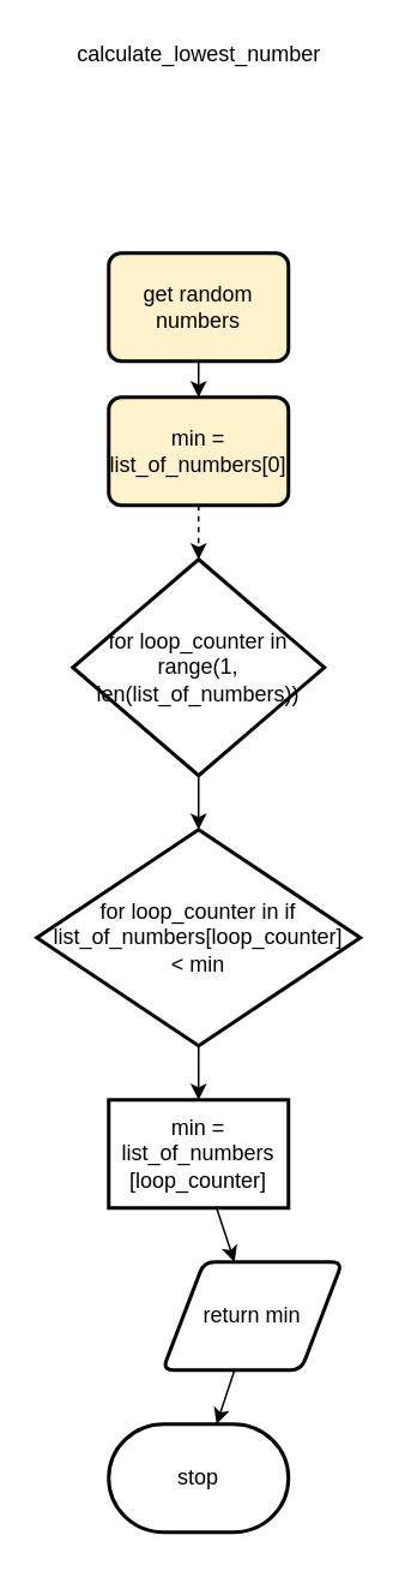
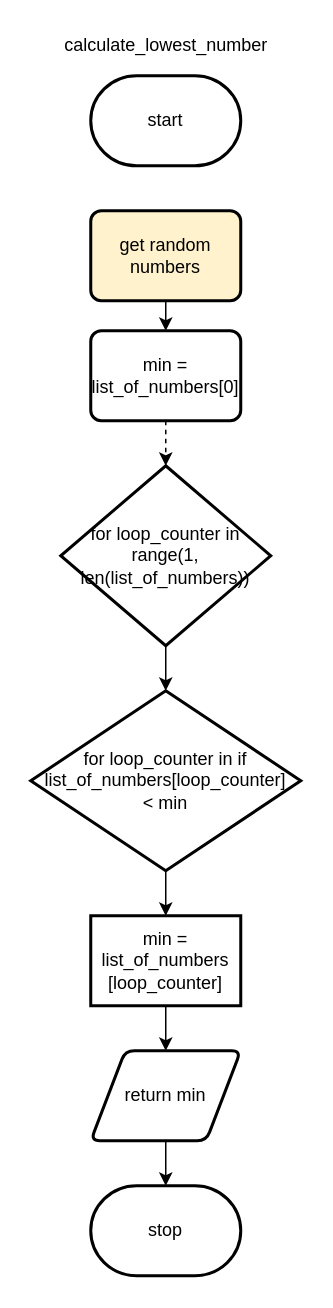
+ <mxCell id="2" value="start" style="strokeWidth=2;html=1;shape=mxgraph.flowchart.terminator;whiteSpace=wrap;" parent="1" vertex="1"><mxGeometry x="60" y="50" width="100" height="60" as="geometry" /></mxCell>
- <mxCell id="7" value="min = list_of_numbers[0]" style="rounded=1;whiteSpace=wrap;html=1;absoluteArcSize=1;arcSize=14;strokeWidth=2;fillColor=#fff2cc;" parent="1" vertex="1"><mxGeometry x="60" y="220" width="100" height="60" as="geometry" /></mxCell>
+ <mxCell id="7" value="min = list_of_numbers[0]" style="rounded=1;whiteSpace=wrap;html=1;absoluteArcSize=1;arcSize=14;strokeWidth=2;" parent="1" vertex="1"><mxGeometry x="60" y="220" width="100" height="60" as="geometry" /></mxCell>
- <mxCell id="15" value="return min" style="shape=parallelogram;html=1;strokeWidth=2;perimeter=parallelogramPerimeter;whiteSpace=wrap;rounded=1;arcSize=12;size=0.23;" parent="1" vertex="1"><mxGeometry x="90" y="700" width="100" height="60" as="geometry" /></mxCell>
+ <mxCell id="15" value="return min" style="shape=parallelogram;html=1;strokeWidth=2;perimeter=parallelogramPerimeter;whiteSpace=wrap;rounded=1;arcSize=12;size=0.23;" parent="1" vertex="1"><mxGeometry x="60" y="700" width="100" height="60" as="geometry" /></mxCell>
